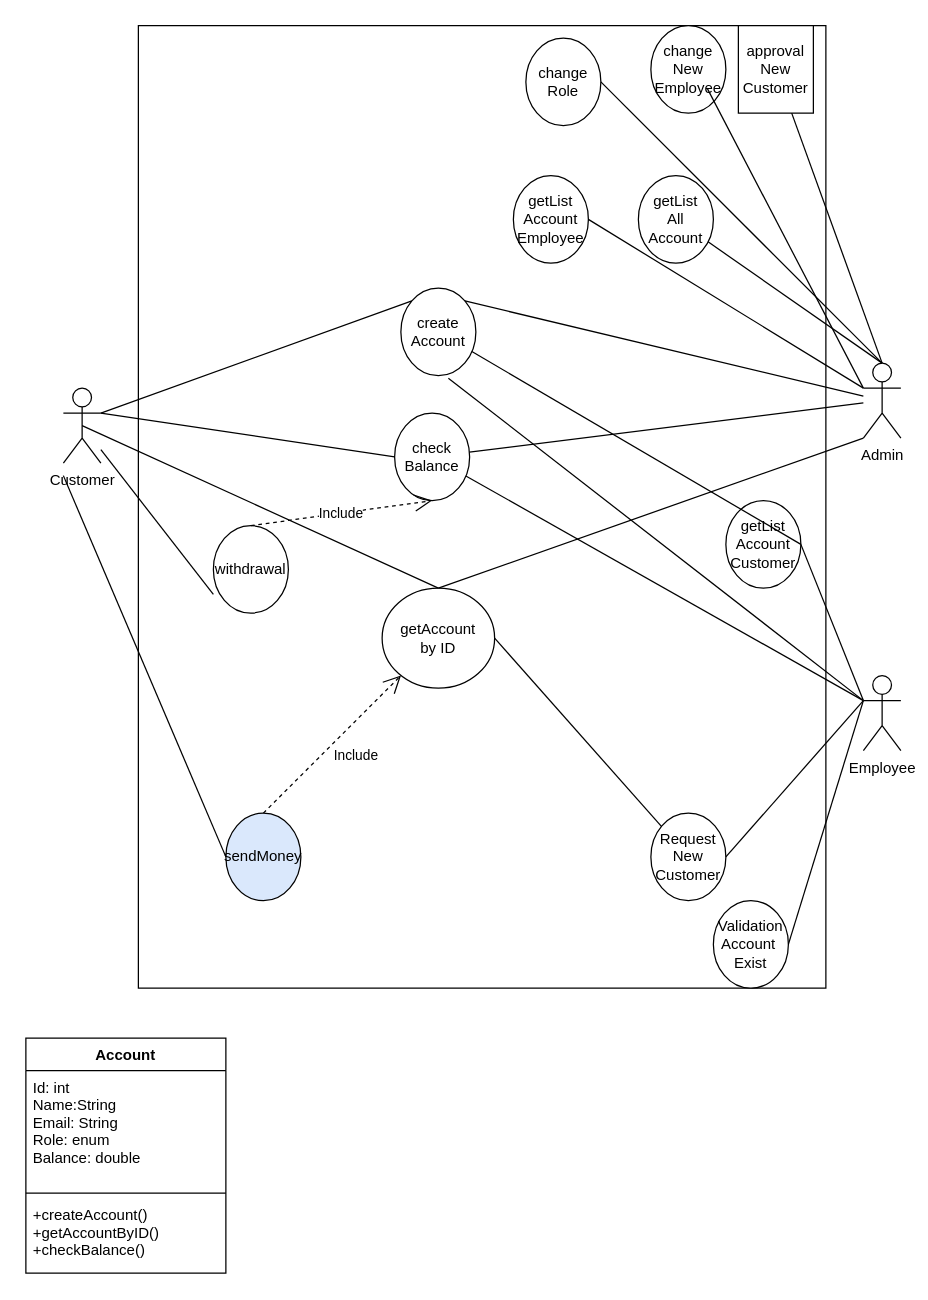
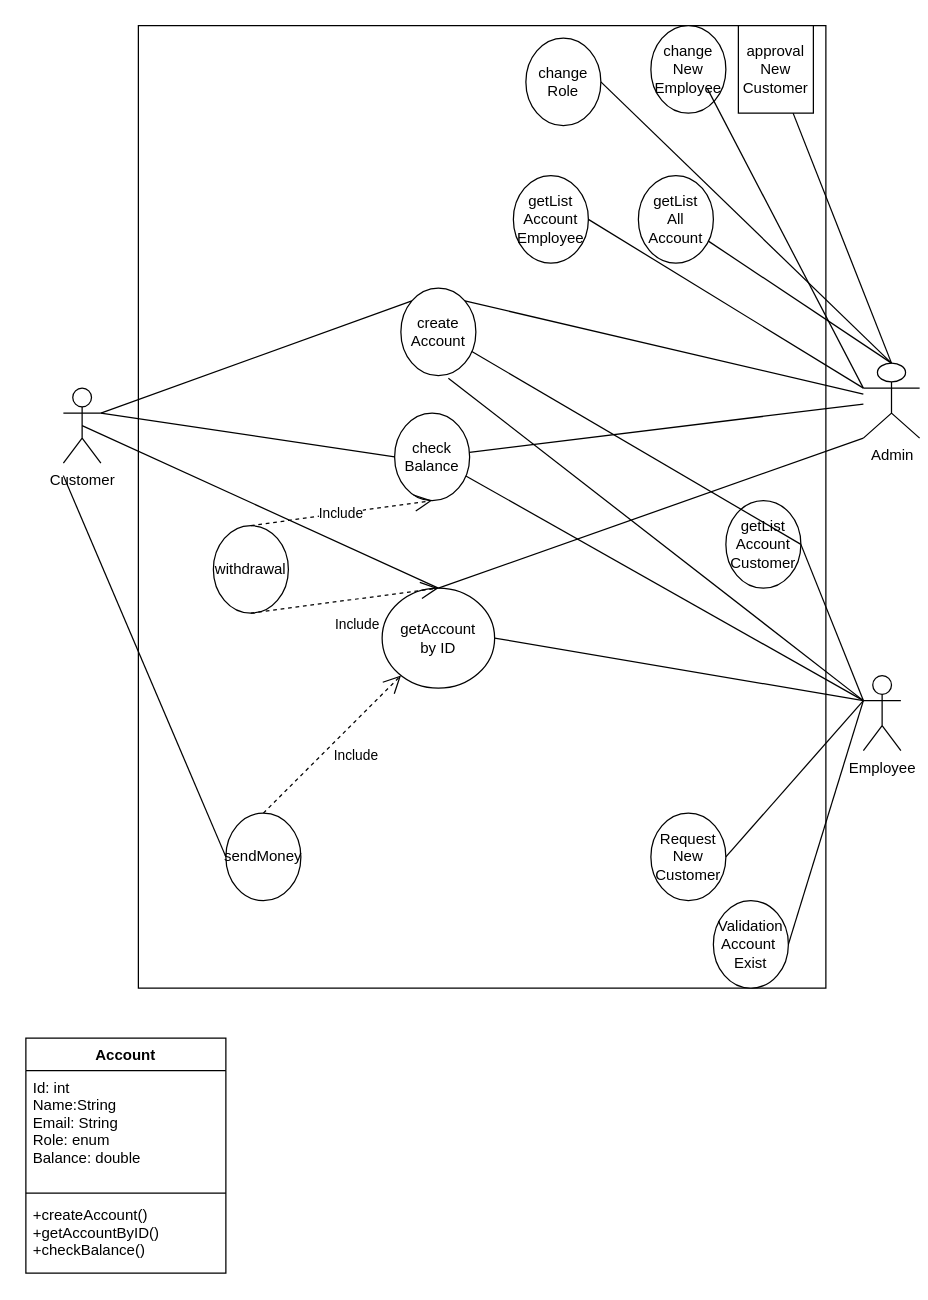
- <mxCell id="4" value="Admin" style="shape=umlActor;verticalLabelPosition=bottom;verticalAlign=top;html=1;outlineConnect=0;" parent="1" vertex="1"><mxGeometry x="690" y="290" width="30" height="60" as="geometry" /></mxCell>
+ <mxCell id="4" value="Admin" style="shape=umlActor;verticalLabelPosition=bottom;verticalAlign=top;html=1;outlineConnect=0;" parent="1" vertex="1"><mxGeometry x="690" y="290" width="45" height="60" as="geometry" /></mxCell>
- <mxCell id="17" value="" style="endArrow=none;html=1;exitX=0;exitY=0.786;exitDx=0;exitDy=0;exitPerimeter=0;" parent="1" source="8" target="2" edge="1"><mxGeometry width="50" height="50" relative="1" as="geometry"><mxPoint x="80" y="460" as="sourcePoint" /><mxPoint x="130" y="410" as="targetPoint" /></mxGeometry></mxCell>
+ <mxCell id="25" value="Include" style="endArrow=open;endSize=12;dashed=1;html=1;exitX=0.5;exitY=1;exitDx=0;exitDy=0;entryX=0.5;entryY=0;entryDx=0;entryDy=0;" edge="1" parent="1" source="8" target="23"><mxGeometry x="0.091" y="-20" width="160" relative="1" as="geometry"><mxPoint x="227.41" y="570.06" as="sourcePoint" /><mxPoint x="230" y="530.003" as="targetPoint" /><mxPoint as="offset" /></mxGeometry></mxCell>
- <mxCell id="40" value="" style="endArrow=none;html=1;exitX=1;exitY=0.5;exitDx=0;exitDy=0;" edge="1" parent="1" source="23" target="11"><mxGeometry width="50" height="50" relative="1" as="geometry"><mxPoint x="160" y="480" as="sourcePoint" /><mxPoint x="540" y="570" as="targetPoint" /></mxGeometry></mxCell>
+ <mxCell id="40" value="" style="endArrow=none;html=1;exitX=1;exitY=0.5;exitDx=0;exitDy=0;entryX=0;entryY=0.333;entryDx=0;entryDy=0;entryPerimeter=0;" edge="1" parent="1" source="23" target="3"><mxGeometry width="50" height="50" relative="1" as="geometry"><mxPoint x="160" y="480" as="sourcePoint" /><mxPoint x="540" y="570" as="targetPoint" /></mxGeometry></mxCell>
- <mxCell id="9" value="sendMoney" style="ellipse;whiteSpace=wrap;html=1;direction=west;fillColor=#dae8fc;" parent="1" vertex="1"><mxGeometry x="180" y="650" width="60" height="70" as="geometry" /></mxCell>
+ <mxCell id="9" value="sendMoney" style="ellipse;whiteSpace=wrap;html=1;direction=west;" parent="1" vertex="1"><mxGeometry x="180" y="650" width="60" height="70" as="geometry" /></mxCell>
